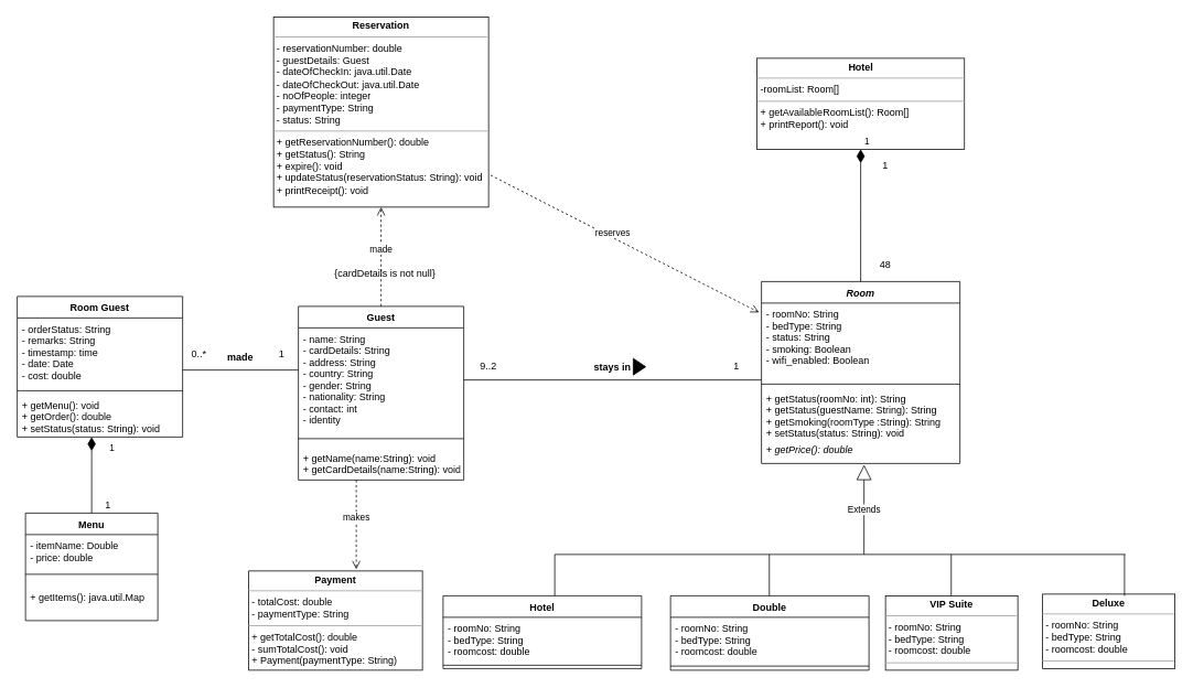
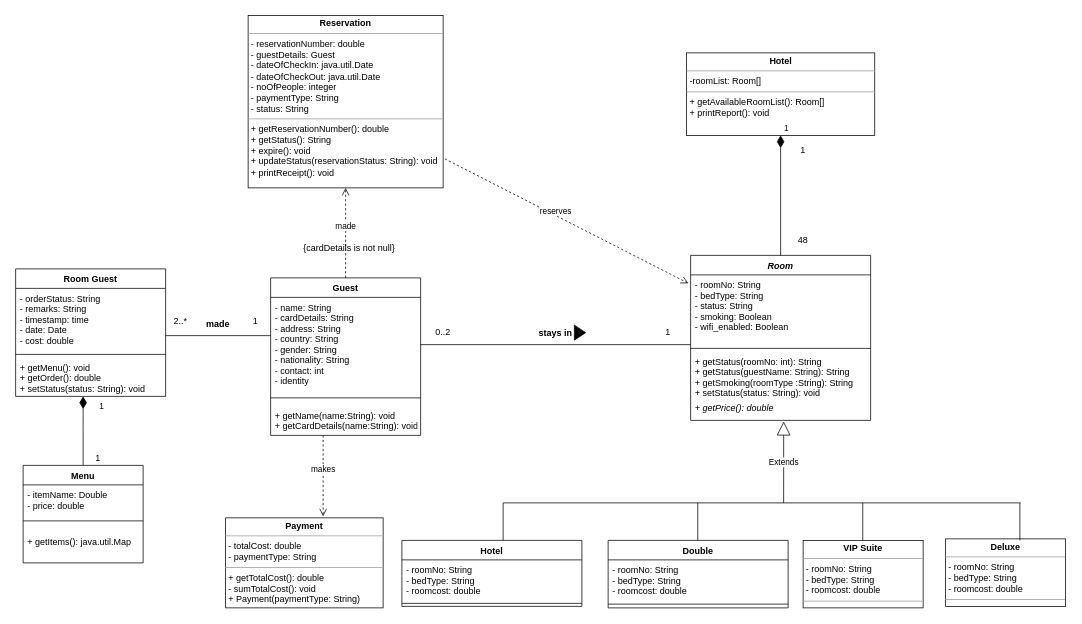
- <mxCell id="39" value="0..*" style="text;html=1;strokeColor=none;fillColor=none;align=center;verticalAlign=middle;whiteSpace=wrap;rounded=0;" parent="1" vertex="1"><mxGeometry x="220" y="418" width="40" height="20" as="geometry" /></mxCell>
+ <mxCell id="39" value="2..*" style="text;html=1;strokeColor=none;fillColor=none;align=center;verticalAlign=middle;whiteSpace=wrap;rounded=0;" parent="1" vertex="1"><mxGeometry x="220" y="418" width="40" height="20" as="geometry" /></mxCell>
- <mxCell id="29" value="9..2" style="text;html=1;strokeColor=none;fillColor=none;align=center;verticalAlign=middle;whiteSpace=wrap;rounded=0;" parent="1" vertex="1"><mxGeometry x="570" y="433" width="40" height="20" as="geometry" /></mxCell>
+ <mxCell id="29" value="0..2" style="text;html=1;strokeColor=none;fillColor=none;align=center;verticalAlign=middle;whiteSpace=wrap;rounded=0;" parent="1" vertex="1"><mxGeometry x="570" y="433" width="40" height="20" as="geometry" /></mxCell>
